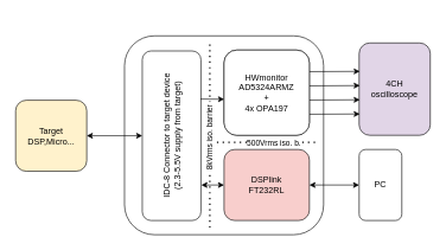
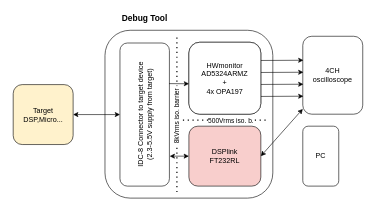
+ <mxCell id="21" value="&lt;font style=&quot;font-size: 14px&quot;&gt;&lt;b&gt;Debug Tool&lt;/b&gt;&lt;/font&gt;" style="text;html=1;align=center;verticalAlign=middle;resizable=0;points=[];autosize=1;" vertex="1" parent="1"><mxGeometry x="195.25" y="20" width="90" height="20" as="geometry" /></mxCell>
- <mxCell id="8" value="4CH &lt;br&gt;oscilloscope" style="rounded=1;whiteSpace=wrap;html=1;fillColor=#e1d5e7;" vertex="1" parent="1"><mxGeometry x="504" y="60" width="100" height="130" as="geometry" /></mxCell>
+ <mxCell id="8" value="4CH &lt;br&gt;oscilloscope" style="rounded=1;whiteSpace=wrap;html=1;" vertex="1" parent="1"><mxGeometry x="504" y="60" width="100" height="130" as="geometry" /></mxCell>
- <mxCell id="14" value="" style="endArrow=classic;startArrow=classic;html=1;entryX=0;entryY=0.5;entryDx=0;entryDy=0;exitX=1;exitY=0.5;exitDx=0;exitDy=0;" edge="1" parent="1" source="4" target="9"><mxGeometry width="50" height="50" relative="1" as="geometry"><mxPoint x="444" y="260" as="sourcePoint" /><mxPoint x="354" y="266.6" as="targetPoint" /></mxGeometry></mxCell>
+ <mxCell id="14" value="" style="endArrow=classic;startArrow=classic;html=1;exitX=1;exitY=0.5;exitDx=0;exitDy=0;" edge="1" parent="1" source="4" target="8"><mxGeometry width="50" height="50" relative="1" as="geometry"><mxPoint x="444" y="260" as="sourcePoint" /><mxPoint x="354" y="266.6" as="targetPoint" /></mxGeometry></mxCell>
